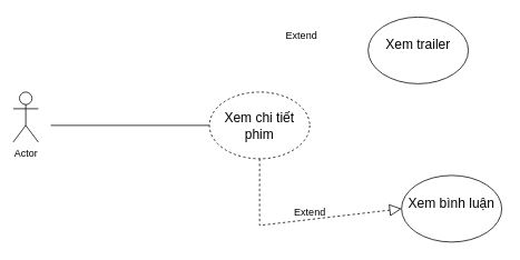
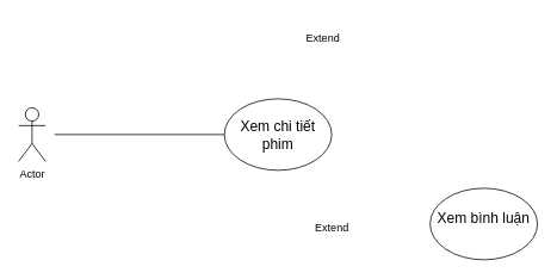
- <mxCell id="3" value="&#10;&lt;span style=&quot;color: rgb(0, 0, 0); font-family: Arial, sans-serif; font-size: 16px; font-style: normal; font-variant-ligatures: normal; font-variant-caps: normal; font-weight: 400; letter-spacing: normal; orphans: 2; text-align: start; text-indent: 0px; text-transform: none; widows: 2; word-spacing: 0px; -webkit-text-stroke-width: 0px; white-space: pre-wrap; background-color: rgb(255, 255, 255); text-decoration-thickness: initial; text-decoration-style: initial; text-decoration-color: initial; display: inline !important; float: none;&quot;&gt;Xem trailer&lt;/span&gt;&#10;&#10;" style="ellipse;whiteSpace=wrap;html=1;" parent="1" vertex="1"><mxGeometry x="440" y="20" width="120" height="80" as="geometry" /></mxCell>
- <mxCell id="8" value="Actor" style="shape=umlActor;verticalLabelPosition=bottom;verticalAlign=top;html=1;" parent="1" vertex="1"><mxGeometry x="15" y="110" width="30" height="60" as="geometry" /></mxCell>
+ <mxCell id="8" value="Actor" style="shape=umlActor;verticalLabelPosition=bottom;verticalAlign=top;html=1;" parent="1" vertex="1"><mxGeometry x="20" y="120" width="30" height="60" as="geometry" /></mxCell>
- <mxCell id="2" value="&lt;span style=&quot;font-family: Arial, sans-serif; font-size: 16px; text-align: start; white-space-collapse: preserve; background-color: rgb(255, 255, 255);&quot;&gt;Xem chi tiết phim&lt;/span&gt;" style="ellipse;whiteSpace=wrap;html=1;dashed=1;" parent="1" vertex="1"><mxGeometry x="250" y="110" width="120" height="80" as="geometry" /></mxCell>
+ <mxCell id="2" value="&lt;span style=&quot;font-family: Arial, sans-serif; font-size: 16px; text-align: start; white-space-collapse: preserve; background-color: rgb(255, 255, 255);&quot;&gt;Xem chi tiết phim&lt;/span&gt;" style="ellipse;whiteSpace=wrap;html=1;" parent="1" vertex="1"><mxGeometry x="250" y="110" width="120" height="80" as="geometry" /></mxCell>
- <mxCell id="5" value="" style="endArrow=block;dashed=1;endFill=0;endSize=12;html=1;rounded=0;exitX=0.5;exitY=1;exitDx=0;exitDy=0;entryX=0;entryY=0.5;entryDx=0;entryDy=0;" parent="1" source="2" edge="1" target="4"><mxGeometry width="160" relative="1" as="geometry"><mxPoint x="290" y="270" as="sourcePoint" /><mxPoint x="460" y="265" as="targetPoint" /><Array as="points"><mxPoint x="310" y="270" /></Array></mxGeometry></mxCell>
